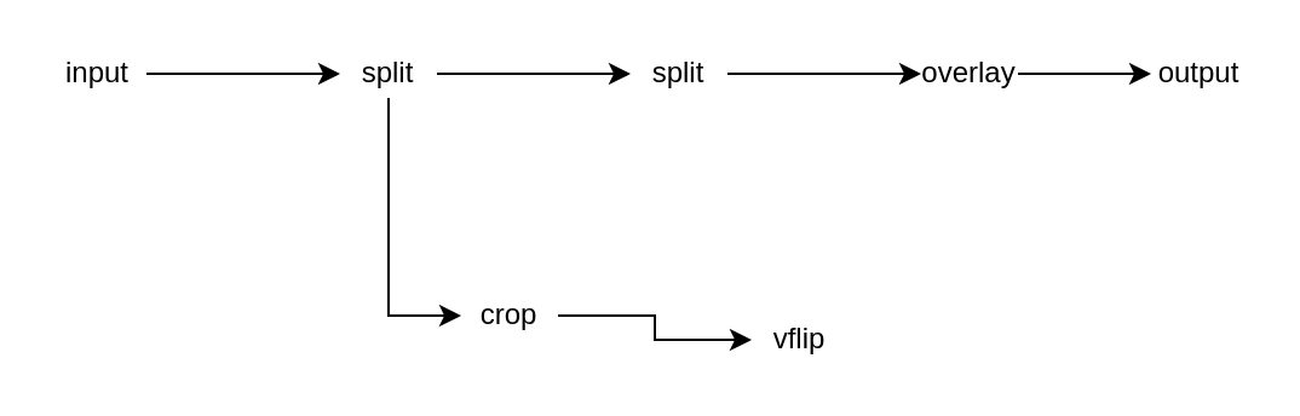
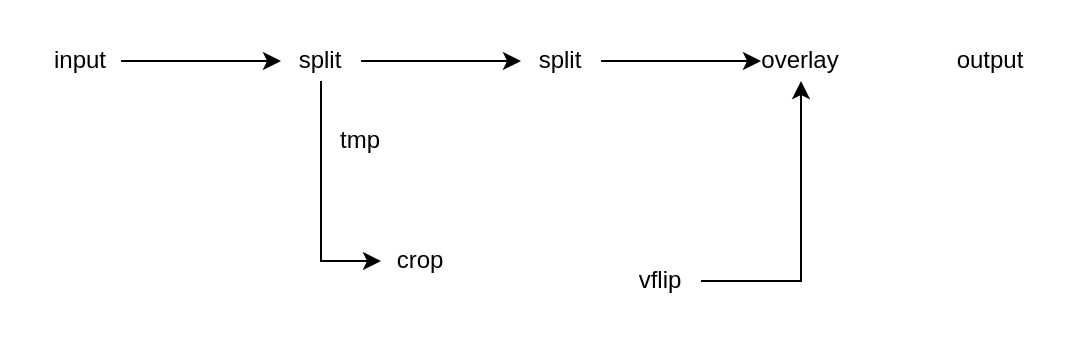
- <mxCell id="9" value="" style="edgeStyle=orthogonalEdgeStyle;rounded=0;orthogonalLoop=1;jettySize=auto;html=1;" edge="1" parent="1" source="10" target="11"><mxGeometry relative="1" as="geometry" /></mxCell>
+ <mxCell id="16" value="tmp" style="text;html=1;strokeColor=none;fillColor=none;align=center;verticalAlign=middle;whiteSpace=wrap;rounded=0;" vertex="1" parent="1"><mxGeometry x="160" y="60" width="40" height="20" as="geometry" /></mxCell>
+ <mxCell id="14" style="edgeStyle=orthogonalEdgeStyle;rounded=0;orthogonalLoop=1;jettySize=auto;html=1;exitX=1;exitY=0.5;exitDx=0;exitDy=0;entryX=0.5;entryY=1;entryDx=0;entryDy=0;" edge="1" parent="1" source="15" target="10"><mxGeometry relative="1" as="geometry" /></mxCell>
- <mxCell id="12" value="" style="edgeStyle=orthogonalEdgeStyle;rounded=0;orthogonalLoop=1;jettySize=auto;html=1;" edge="1" parent="1" source="13" target="15"><mxGeometry relative="1" as="geometry" /></mxCell>
